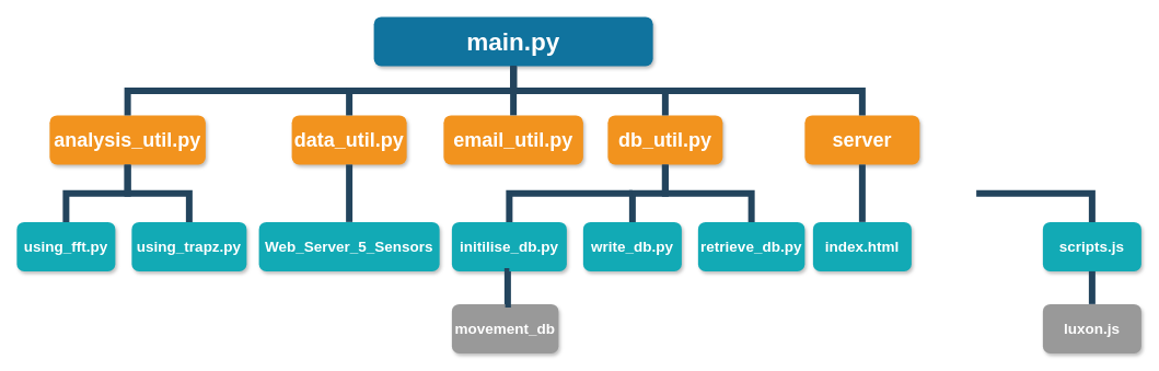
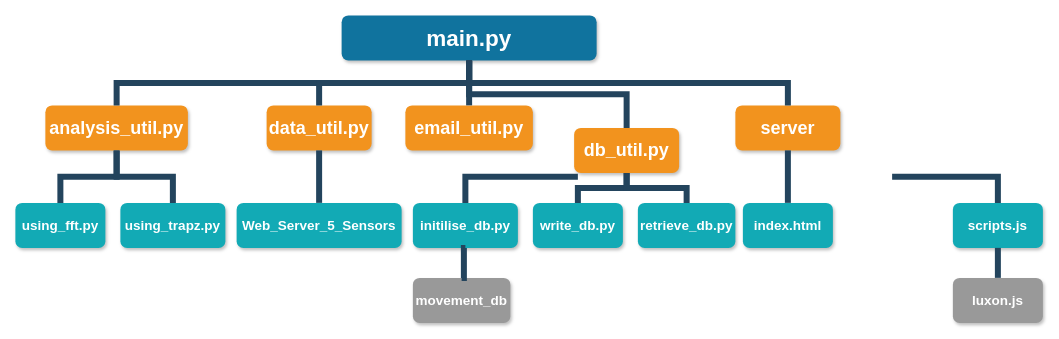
- <mxCell id="6" value="db_util.py" style="whiteSpace=wrap;rounded=1;fillColor=#F2931E;strokeColor=none;shadow=1;fontColor=#FFFFFF;fontStyle=1;fontSize=24;" parent="1" vertex="1"><mxGeometry x="740" y="140" width="140" height="60" as="geometry" /></mxCell>
+ <mxCell id="6" value="db_util.py" style="whiteSpace=wrap;rounded=1;fillColor=#F2931E;strokeColor=none;shadow=1;fontColor=#FFFFFF;fontStyle=1;fontSize=24;" parent="1" vertex="1"><mxGeometry x="765" y="170" width="140" height="60" as="geometry" /></mxCell>
